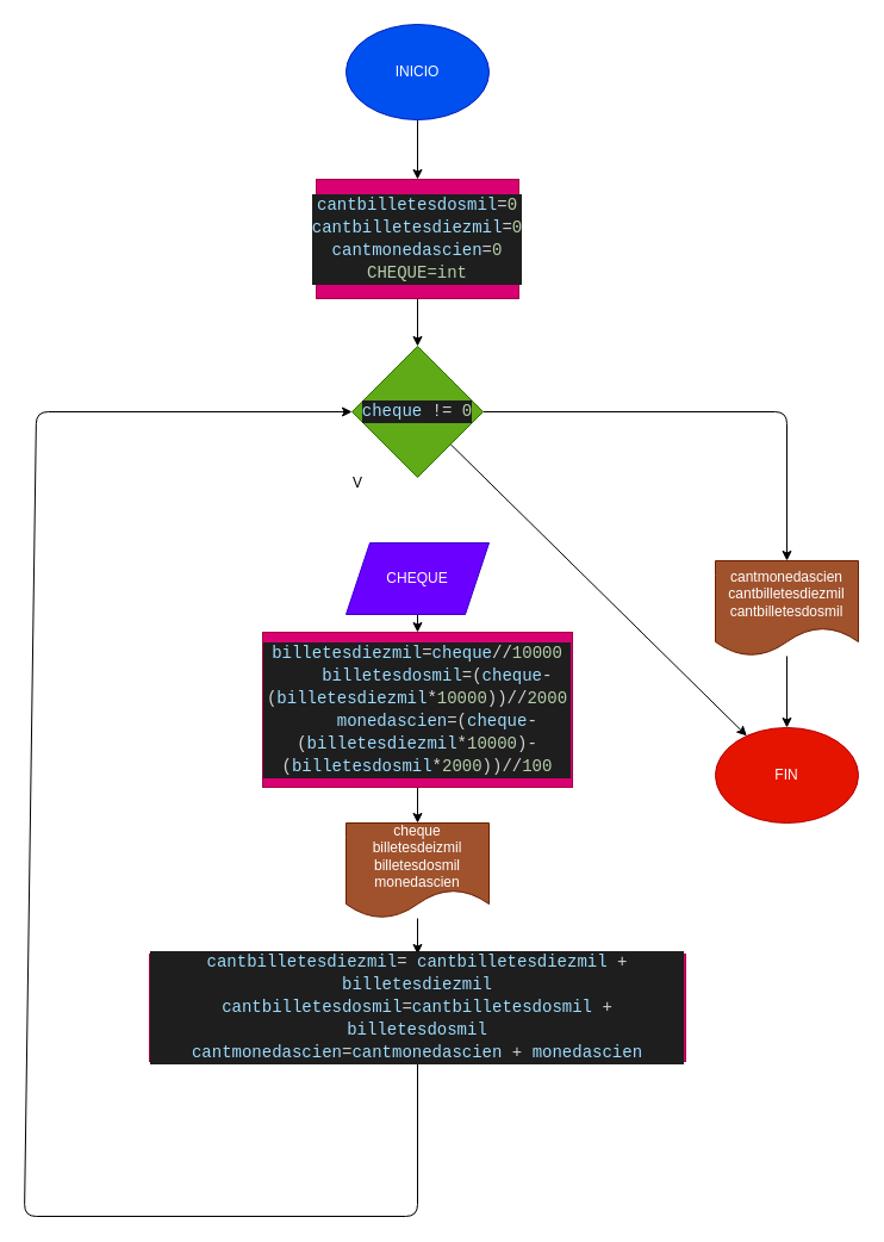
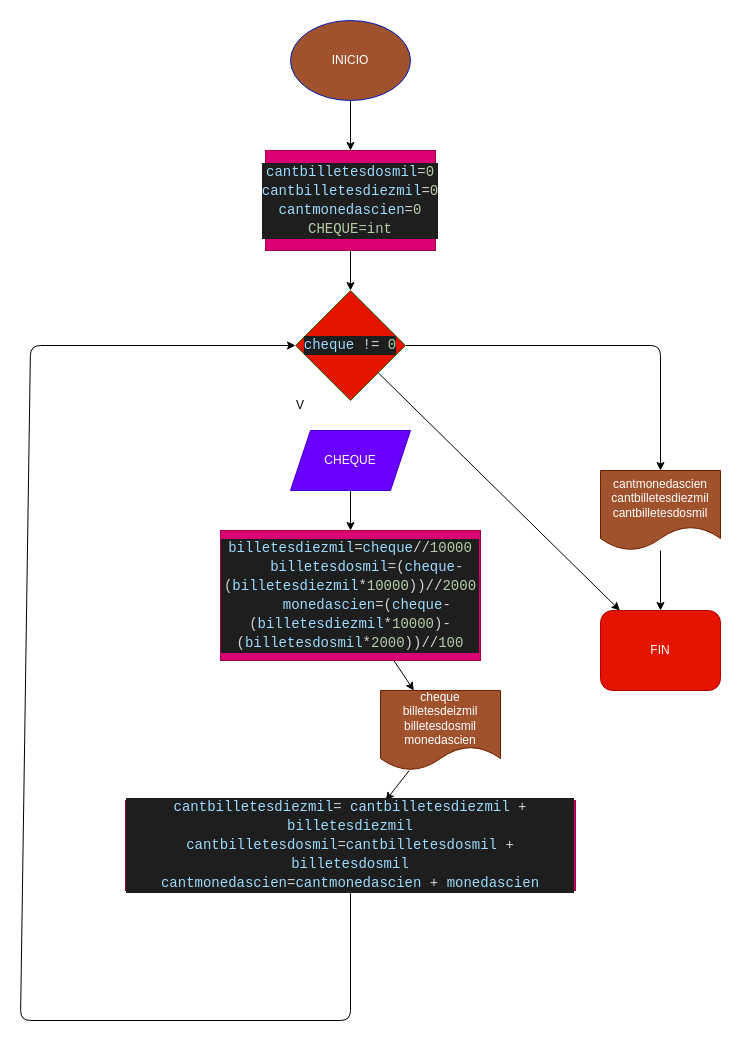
- <mxCell id="3" value="INICIO" style="ellipse;whiteSpace=wrap;html=1;fillColor=#0050ef;fontColor=#ffffff;strokeColor=#001DBC;" vertex="1" parent="1"><mxGeometry x="290" y="20" width="120" height="80" as="geometry" /></mxCell>
+ <mxCell id="3" value="INICIO" style="ellipse;whiteSpace=wrap;html=1;fillColor=#a0522d;fontColor=#ffffff;strokeColor=#001DBC;" vertex="1" parent="1"><mxGeometry x="290" y="20" width="120" height="80" as="geometry" /></mxCell>
- <mxCell id="8" value="&lt;div style=&quot;color: rgb(212 , 212 , 212) ; background-color: rgb(30 , 30 , 30) ; font-family: &amp;#34;consolas&amp;#34; , &amp;#34;courier new&amp;#34; , monospace ; font-size: 14px ; line-height: 19px&quot;&gt;&lt;span style=&quot;color: #9cdcfe&quot;&gt;cheque&lt;/span&gt; != &lt;span style=&quot;color: #b5cea8&quot;&gt;0&lt;/span&gt;&lt;/div&gt;" style="rhombus;whiteSpace=wrap;html=1;fillColor=#60a917;fontColor=#ffffff;strokeColor=#2D7600;" vertex="1" parent="1"><mxGeometry x="295" y="290" width="110" height="110" as="geometry" /></mxCell>
+ <mxCell id="8" value="&lt;div style=&quot;color: rgb(212 , 212 , 212) ; background-color: rgb(30 , 30 , 30) ; font-family: &amp;#34;consolas&amp;#34; , &amp;#34;courier new&amp;#34; , monospace ; font-size: 14px ; line-height: 19px&quot;&gt;&lt;span style=&quot;color: #9cdcfe&quot;&gt;cheque&lt;/span&gt; != &lt;span style=&quot;color: #b5cea8&quot;&gt;0&lt;/span&gt;&lt;/div&gt;" style="rhombus;whiteSpace=wrap;html=1;fillColor=#e51400;fontColor=#ffffff;strokeColor=#2D7600;" vertex="1" parent="1"><mxGeometry x="295" y="290" width="110" height="110" as="geometry" /></mxCell>
- <mxCell id="10" value="CHEQUE" style="shape=parallelogram;perimeter=parallelogramPerimeter;whiteSpace=wrap;html=1;fixedSize=1;fillColor=#6a00ff;fontColor=#ffffff;strokeColor=#3700CC;" vertex="1" parent="1"><mxGeometry x="290" y="455" width="120" height="60" as="geometry" /></mxCell>
+ <mxCell id="10" value="CHEQUE" style="shape=parallelogram;perimeter=parallelogramPerimeter;whiteSpace=wrap;html=1;fixedSize=1;fillColor=#6a00ff;fontColor=#ffffff;strokeColor=#3700CC;" vertex="1" parent="1"><mxGeometry x="290" y="430" width="120" height="60" as="geometry" /></mxCell>
- <mxCell id="19" value="FIN" style="ellipse;whiteSpace=wrap;html=1;fillColor=#e51400;fontColor=#ffffff;strokeColor=#B20000;" vertex="1" parent="1"><mxGeometry x="600" y="610" width="120" height="80" as="geometry" /></mxCell>
+ <mxCell id="19" value="FIN" style="whiteSpace=wrap;html=1;fillColor=#e51400;fontColor=#ffffff;strokeColor=#B20000;rounded=1;" vertex="1" parent="1"><mxGeometry x="600" y="610" width="120" height="80" as="geometry" /></mxCell>
- <mxCell id="14" value="&lt;span&gt;cheque&lt;/span&gt;&lt;br&gt;&lt;span&gt;billetesdeizmil&lt;/span&gt;&lt;br&gt;&lt;span&gt;billetesdosmil&lt;/span&gt;&lt;br&gt;&lt;span&gt;monedascien&lt;/span&gt;" style="shape=document;whiteSpace=wrap;html=1;boundedLbl=1;fillColor=#a0522d;fontColor=#ffffff;strokeColor=#6D1F00;" vertex="1" parent="1"><mxGeometry x="290" y="690" width="120" height="80" as="geometry" /></mxCell>
+ <mxCell id="14" value="&lt;span&gt;cheque&lt;/span&gt;&lt;br&gt;&lt;span&gt;billetesdeizmil&lt;/span&gt;&lt;br&gt;&lt;span&gt;billetesdosmil&lt;/span&gt;&lt;br&gt;&lt;span&gt;monedascien&lt;/span&gt;" style="shape=document;whiteSpace=wrap;html=1;boundedLbl=1;fillColor=#a0522d;fontColor=#ffffff;strokeColor=#6D1F00;" vertex="1" parent="1"><mxGeometry x="380" y="690" width="120" height="80" as="geometry" /></mxCell>
